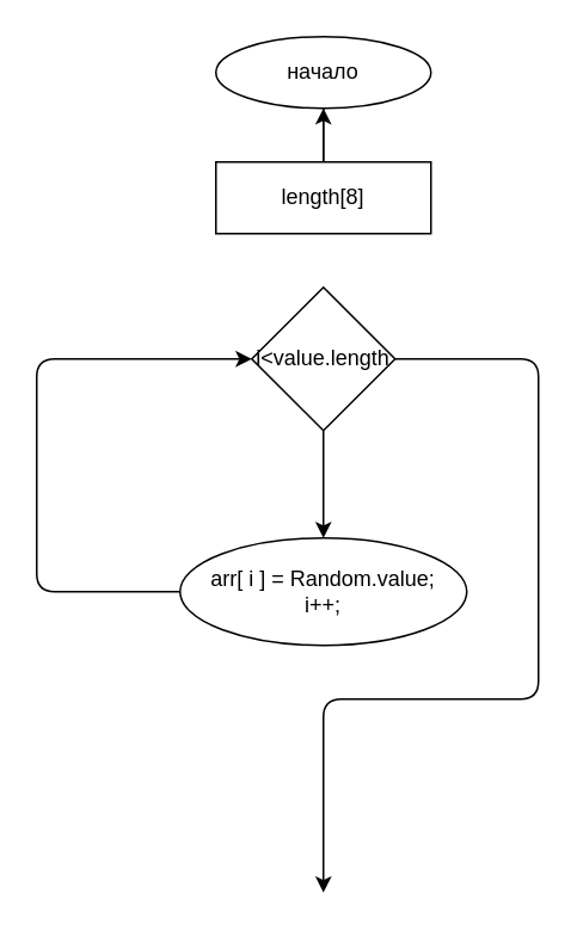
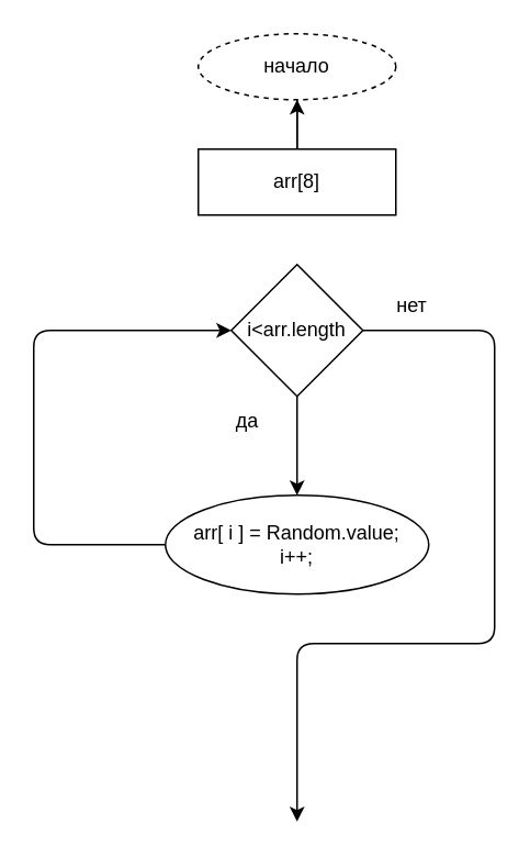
- <mxCell id="3" value="начало" style="ellipse;whiteSpace=wrap;html=1;" vertex="1" parent="1"><mxGeometry x="120" y="20" width="120" height="40" as="geometry" /></mxCell>
+ <mxCell id="3" value="начало" style="ellipse;whiteSpace=wrap;html=1;dashed=1;" vertex="1" parent="1"><mxGeometry x="120" y="20" width="120" height="40" as="geometry" /></mxCell>
- <mxCell id="5" value="length[8]" style="rounded=0;whiteSpace=wrap;html=1;" vertex="1" parent="1"><mxGeometry x="120" y="90" width="120" height="40" as="geometry" /></mxCell>
+ <mxCell id="5" value="arr[8]" style="rounded=0;whiteSpace=wrap;html=1;" vertex="1" parent="1"><mxGeometry x="120" y="90" width="120" height="40" as="geometry" /></mxCell>
+ <mxCell id="12" value="нет" style="text;html=1;strokeColor=none;fillColor=none;align=center;verticalAlign=middle;whiteSpace=wrap;rounded=0;" vertex="1" parent="1"><mxGeometry x="220" y="170" width="60" height="30" as="geometry" /></mxCell>
- <mxCell id="8" value="i&amp;lt;value.length" style="rhombus;whiteSpace=wrap;html=1;" vertex="1" parent="1"><mxGeometry x="140" y="160" width="80" height="80" as="geometry" /></mxCell>
+ <mxCell id="8" value="i&amp;lt;arr.length" style="rhombus;whiteSpace=wrap;html=1;" vertex="1" parent="1"><mxGeometry x="140" y="160" width="80" height="80" as="geometry" /></mxCell>
+ <mxCell id="11" value="да" style="text;html=1;strokeColor=none;fillColor=none;align=center;verticalAlign=middle;whiteSpace=wrap;rounded=0;" vertex="1" parent="1"><mxGeometry x="120" y="240" width="60" height="30" as="geometry" /></mxCell>
